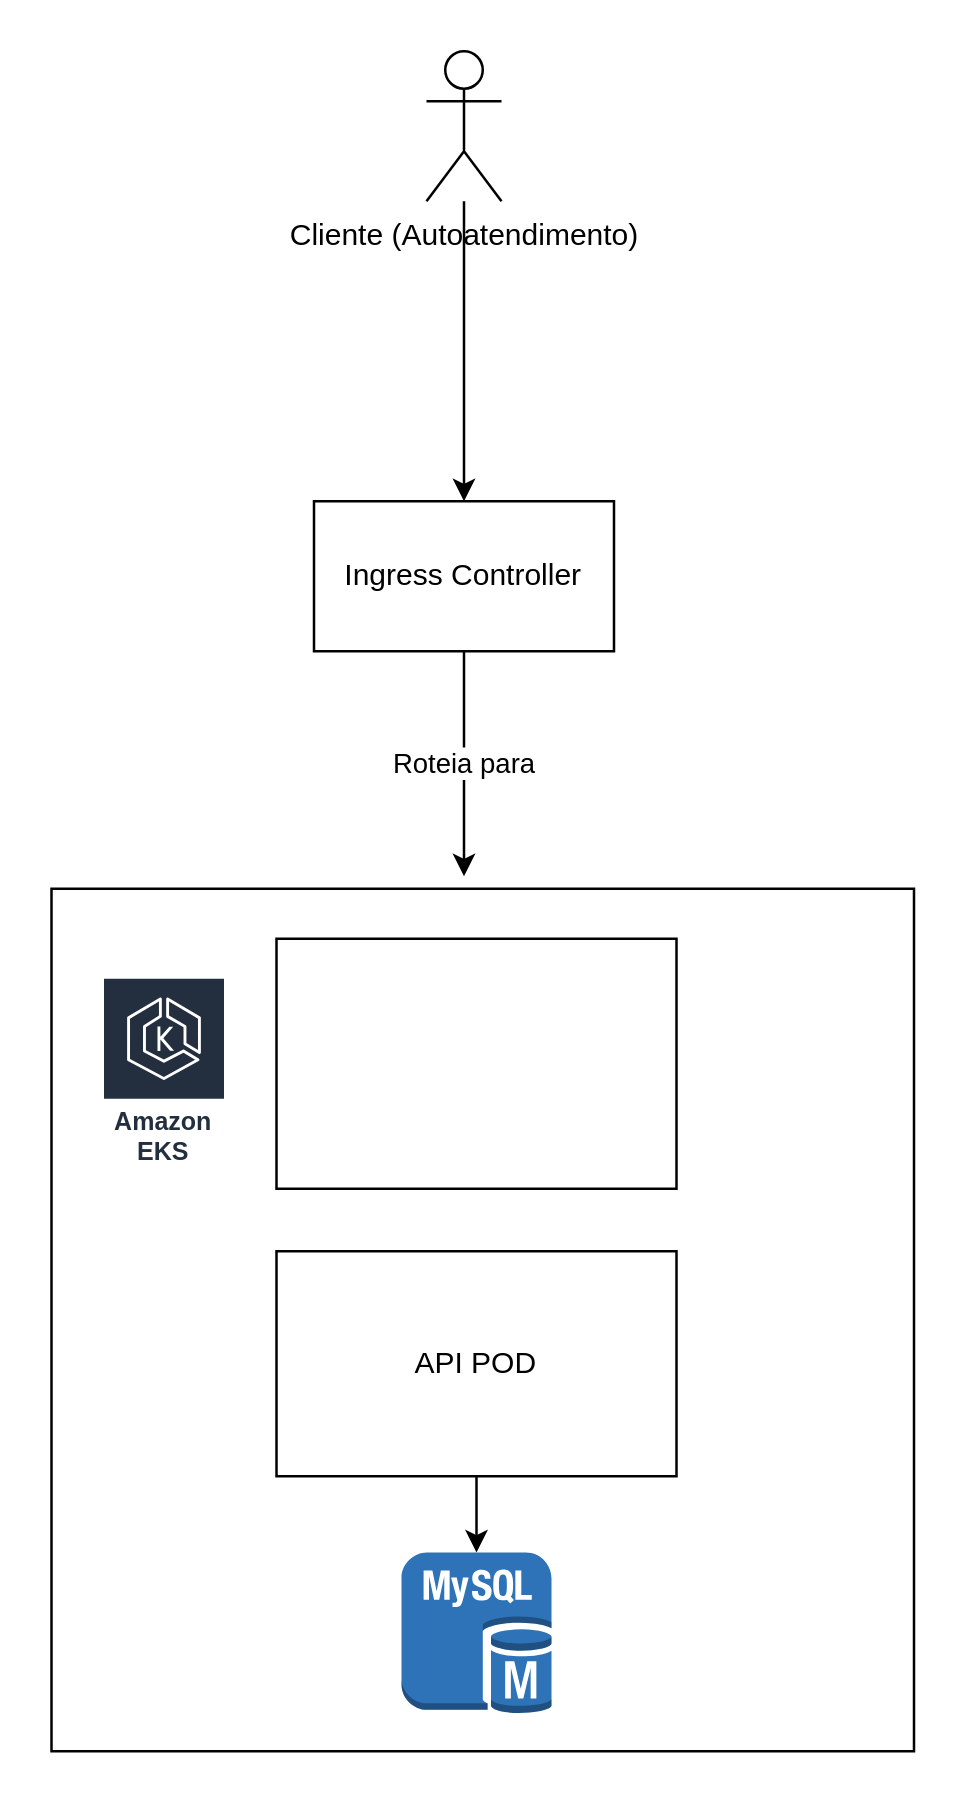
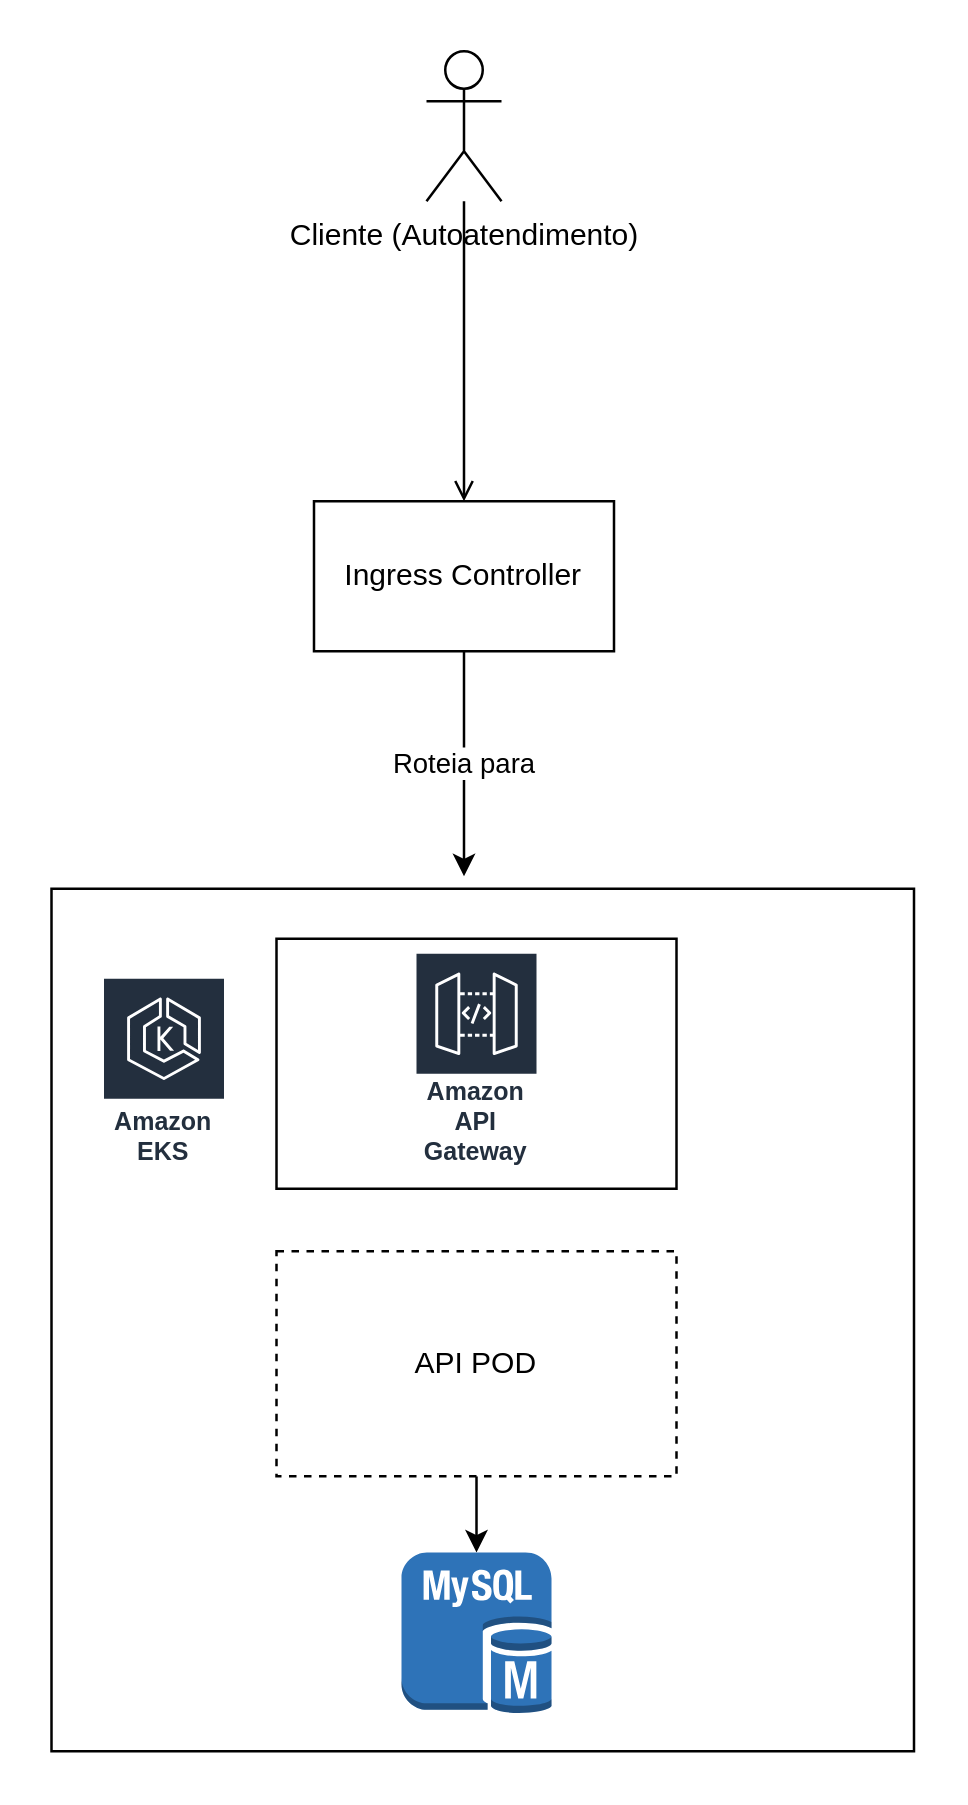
- <mxCell id="4" value="" style="edgeStyle=orthogonalEdgeStyle;rounded=0;orthogonalLoop=1;jettySize=auto;html=1;" edge="1" parent="1" source="5" target="7"><mxGeometry relative="1" as="geometry" /></mxCell>
+ <mxCell id="4" value="" style="edgeStyle=orthogonalEdgeStyle;rounded=0;orthogonalLoop=1;jettySize=auto;html=1;endArrow=open;" edge="1" parent="1" source="5" target="7"><mxGeometry relative="1" as="geometry" /></mxCell>
+ <mxCell id="9" value="Amazon API Gateway" style="outlineConnect=0;fontColor=#232F3E;gradientColor=none;strokeColor=#ffffff;fillColor=#232F3E;dashed=0;verticalLabelPosition=middle;verticalAlign=bottom;align=center;html=1;whiteSpace=wrap;fontSize=10;fontStyle=1;spacing=3;shape=mxgraph.aws4.productIcon;prIcon=mxgraph.aws4.api_gateway;" vertex="1" parent="1"><mxGeometry x="165" y="380" width="50" height="90" as="geometry" /></mxCell>
- <mxCell id="11" value="API POD" style="rounded=0;whiteSpace=wrap;html=1;" vertex="1" parent="1"><mxGeometry x="110" y="500" width="160" height="90" as="geometry" /></mxCell>
+ <mxCell id="11" value="API POD" style="rounded=0;whiteSpace=wrap;html=1;dashed=1;" vertex="1" parent="1"><mxGeometry x="110" y="500" width="160" height="90" as="geometry" /></mxCell>
